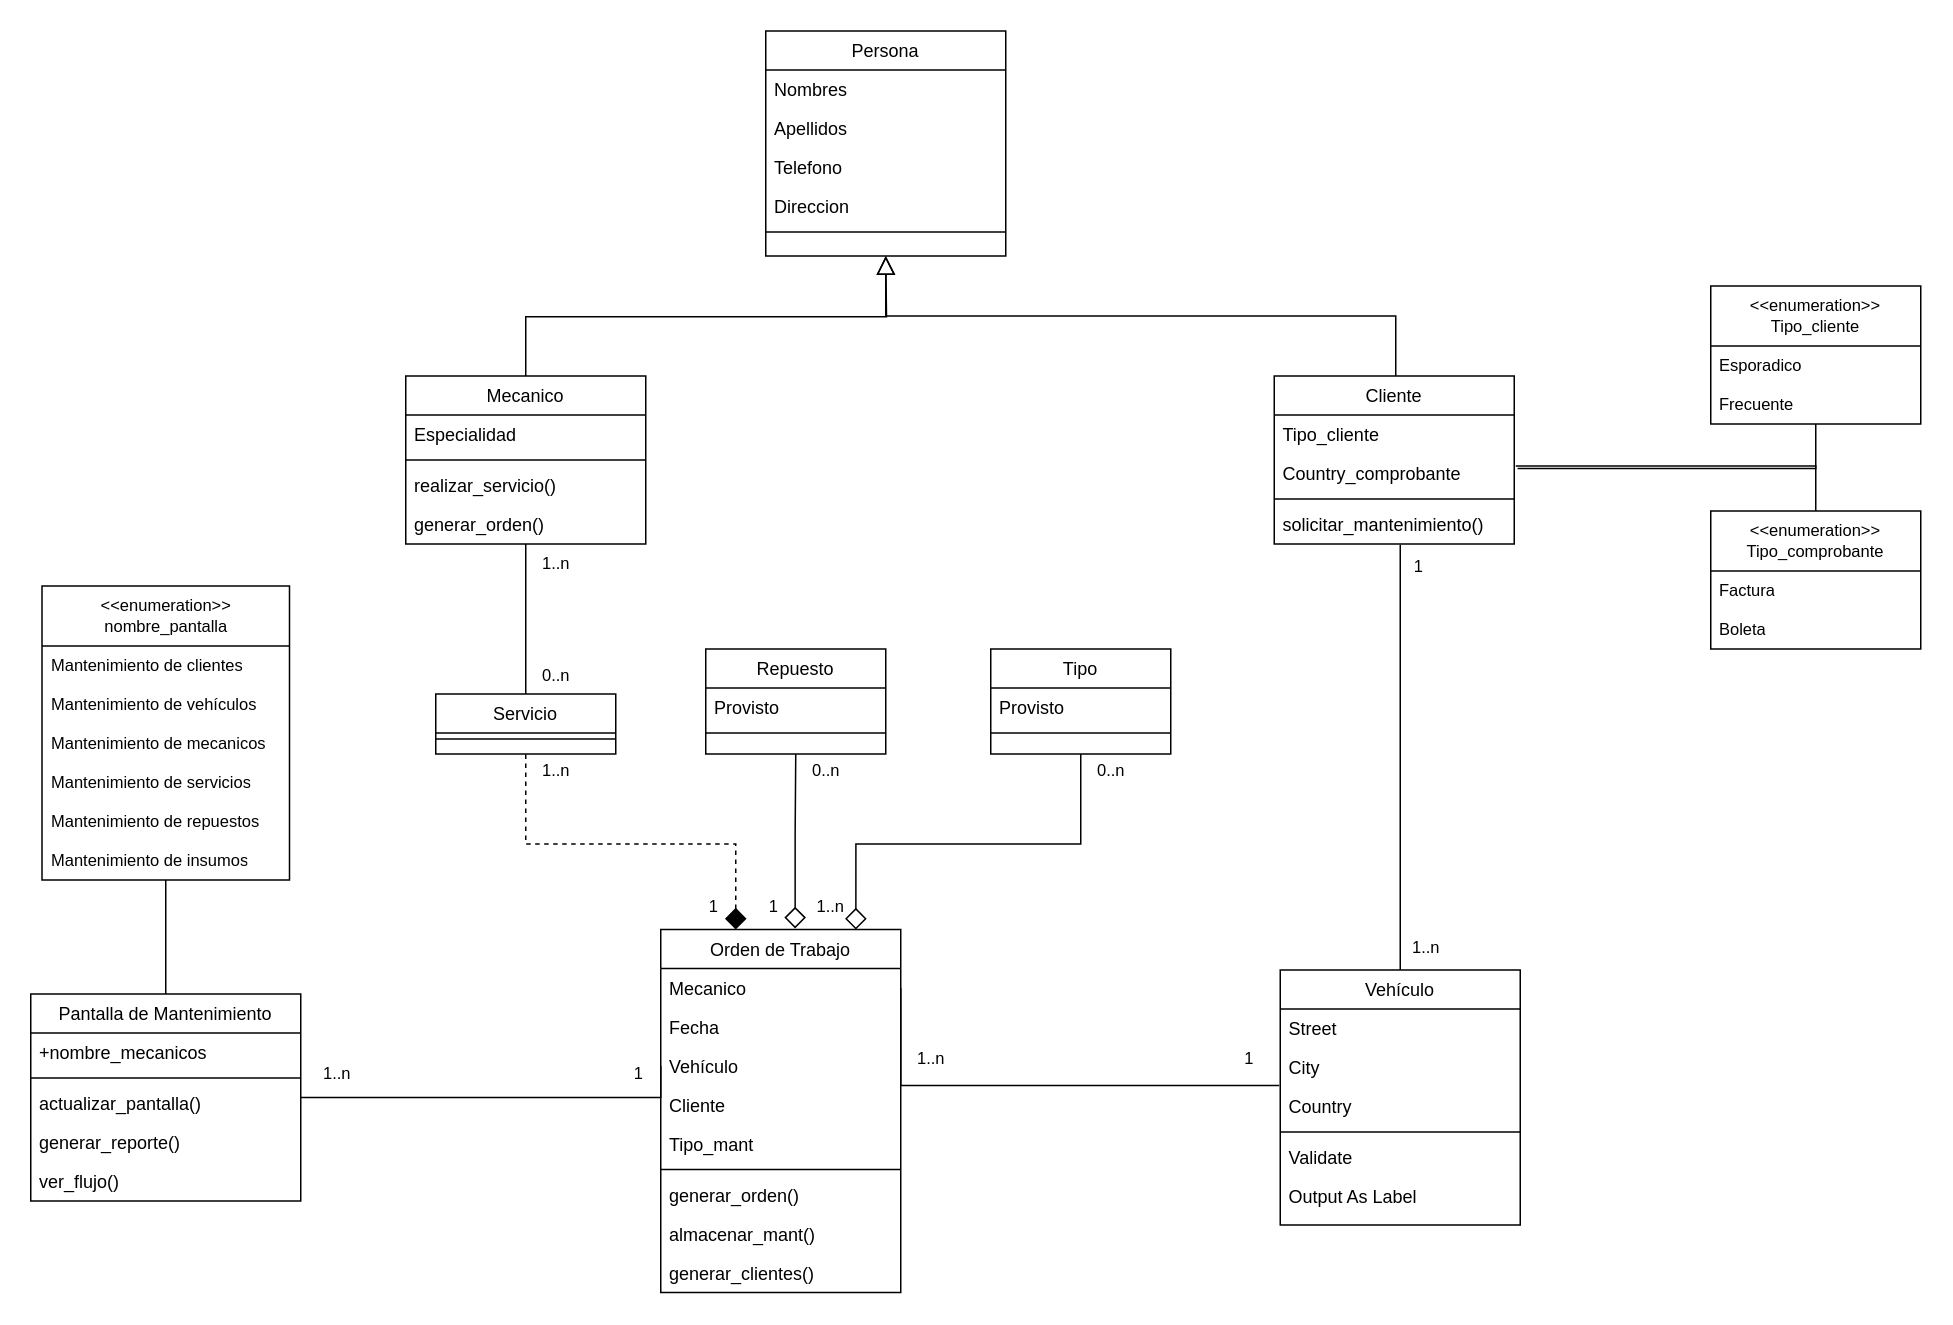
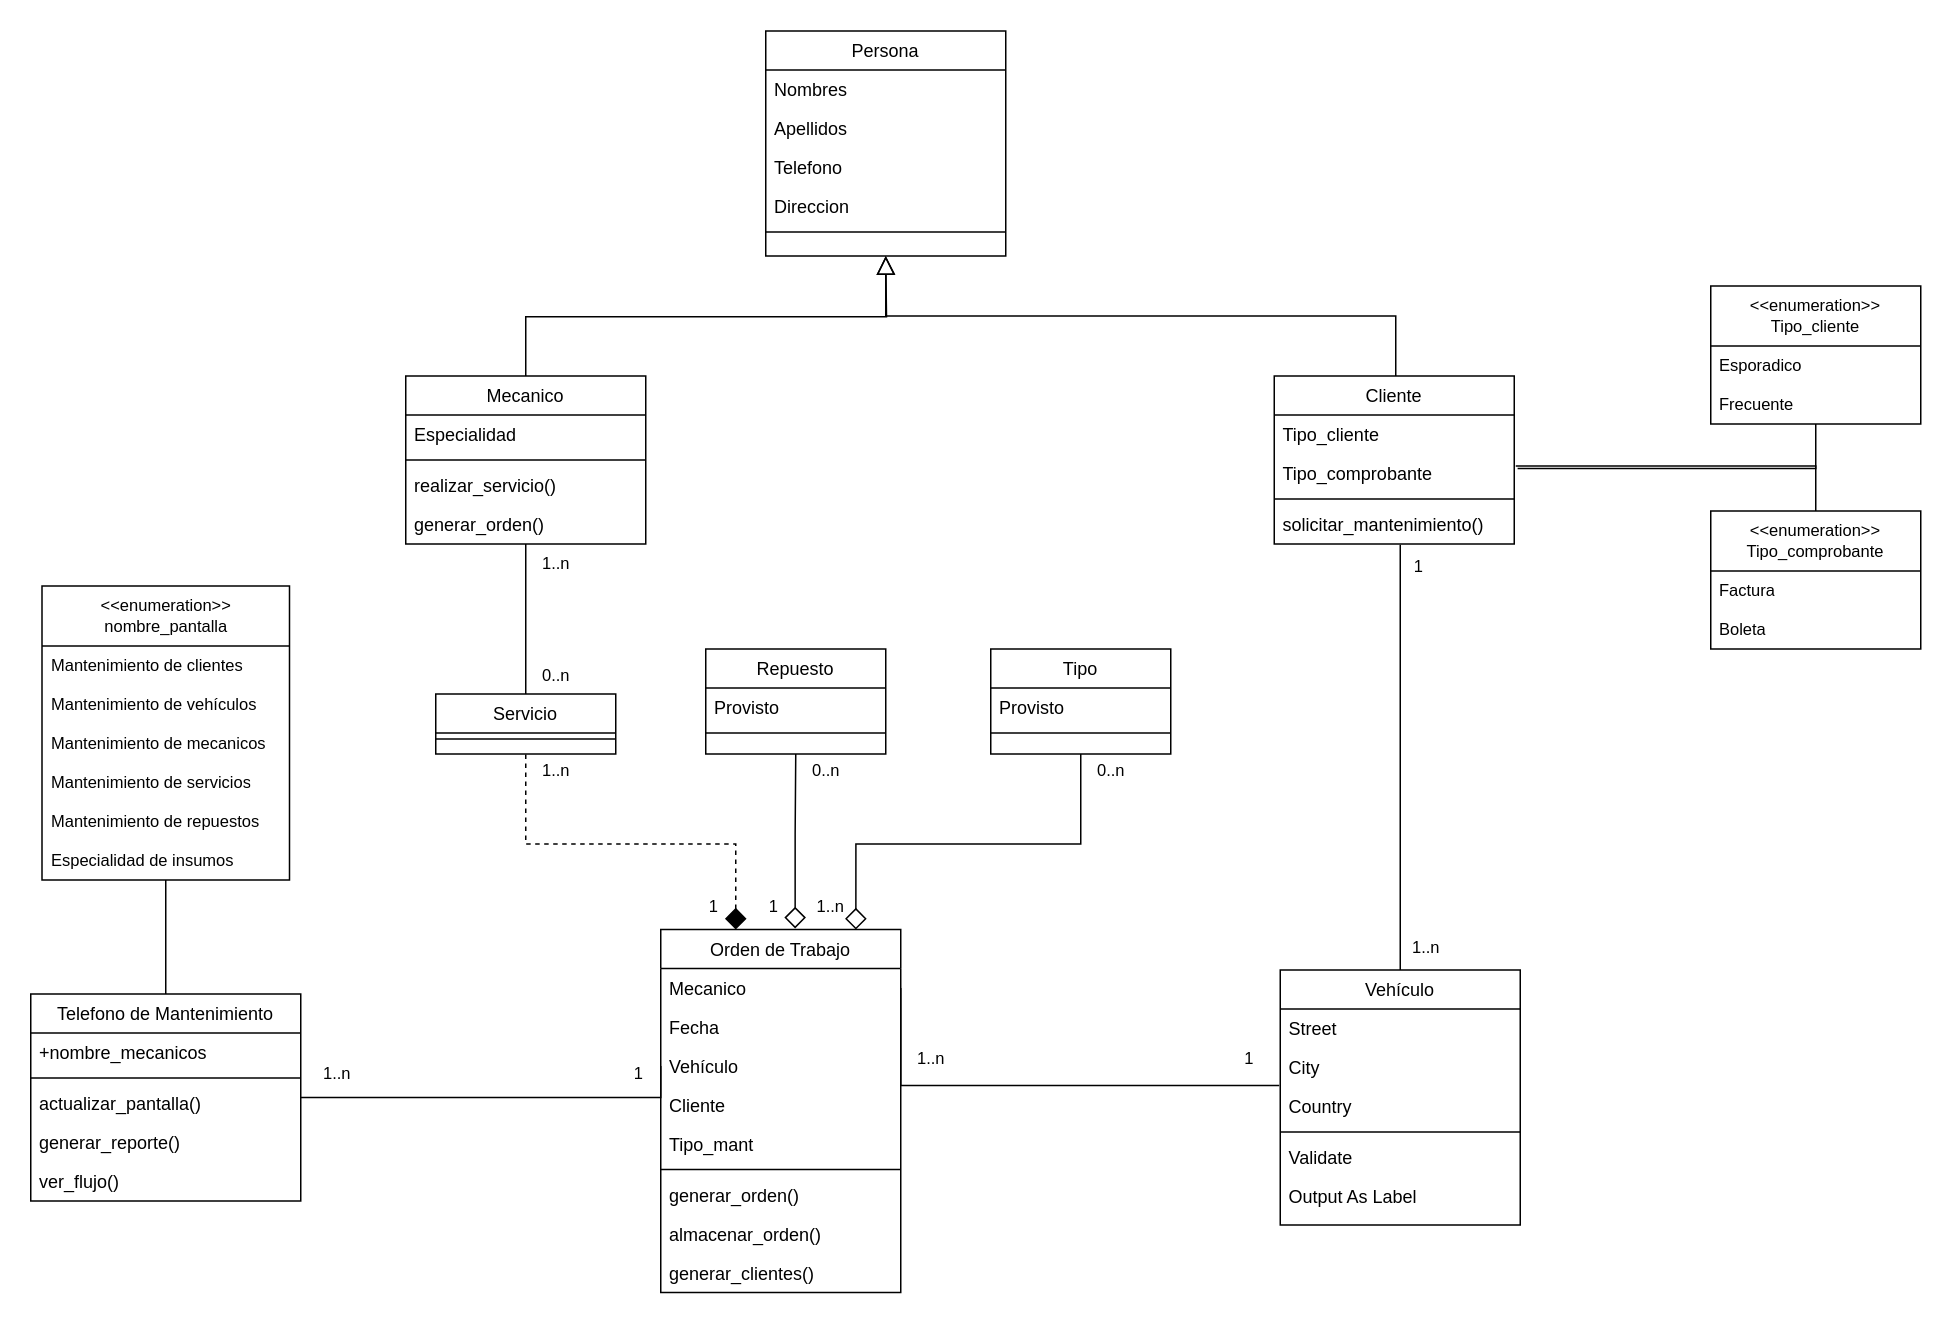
- <mxCell id="63" value="Country_comprobante" style="text;align=left;verticalAlign=top;spacingLeft=4;spacingRight=4;overflow=hidden;rotatable=0;points=[[0,0.5],[1,0.5]];portConstraint=eastwest;rounded=0;shadow=0;html=0;" vertex="1" parent="61"><mxGeometry y="52" width="160" height="26" as="geometry" /></mxCell>
+ <mxCell id="63" value="Tipo_comprobante" style="text;align=left;verticalAlign=top;spacingLeft=4;spacingRight=4;overflow=hidden;rotatable=0;points=[[0,0.5],[1,0.5]];portConstraint=eastwest;rounded=0;shadow=0;html=0;" vertex="1" parent="61"><mxGeometry y="52" width="160" height="26" as="geometry" /></mxCell>
- <mxCell id="87" value="Mantenimiento de insumos" style="text;strokeColor=none;fillColor=none;align=left;verticalAlign=top;spacingLeft=4;spacingRight=4;overflow=hidden;rotatable=0;points=[[0,0.5],[1,0.5]];portConstraint=eastwest;whiteSpace=wrap;html=1;fontSize=11;fontFamily=Helvetica;fontColor=default;" vertex="1" parent="81"><mxGeometry y="170" width="165" height="26" as="geometry" /></mxCell>
+ <mxCell id="87" value="Especialidad de insumos" style="text;strokeColor=none;fillColor=none;align=left;verticalAlign=top;spacingLeft=4;spacingRight=4;overflow=hidden;rotatable=0;points=[[0,0.5],[1,0.5]];portConstraint=eastwest;whiteSpace=wrap;html=1;fontSize=11;fontFamily=Helvetica;fontColor=default;" vertex="1" parent="81"><mxGeometry y="170" width="165" height="26" as="geometry" /></mxCell>
- <mxCell id="32" value="Pantalla de Mantenimiento" style="swimlane;fontStyle=0;align=center;verticalAlign=top;childLayout=stackLayout;horizontal=1;startSize=26;horizontalStack=0;resizeParent=1;resizeLast=0;collapsible=1;marginBottom=0;rounded=0;shadow=0;strokeWidth=1;" vertex="1" parent="1"><mxGeometry x="20" y="662" width="180" height="138" as="geometry"><mxRectangle x="640" y="260" width="160" height="26" as="alternateBounds" /></mxGeometry></mxCell>
+ <mxCell id="32" value="Telefono de Mantenimiento" style="swimlane;fontStyle=0;align=center;verticalAlign=top;childLayout=stackLayout;horizontal=1;startSize=26;horizontalStack=0;resizeParent=1;resizeLast=0;collapsible=1;marginBottom=0;rounded=0;shadow=0;strokeWidth=1;" vertex="1" parent="1"><mxGeometry x="20" y="662" width="180" height="138" as="geometry"><mxRectangle x="640" y="260" width="160" height="26" as="alternateBounds" /></mxGeometry></mxCell>
- <mxCell id="29" value="almacenar_mant()" style="text;align=left;verticalAlign=top;spacingLeft=4;spacingRight=4;overflow=hidden;rotatable=0;points=[[0,0.5],[1,0.5]];portConstraint=eastwest;" vertex="1" parent="21"><mxGeometry y="190" width="160" height="26" as="geometry" /></mxCell>
+ <mxCell id="29" value="almacenar_orden()" style="text;align=left;verticalAlign=top;spacingLeft=4;spacingRight=4;overflow=hidden;rotatable=0;points=[[0,0.5],[1,0.5]];portConstraint=eastwest;" vertex="1" parent="21"><mxGeometry y="190" width="160" height="26" as="geometry" /></mxCell>
